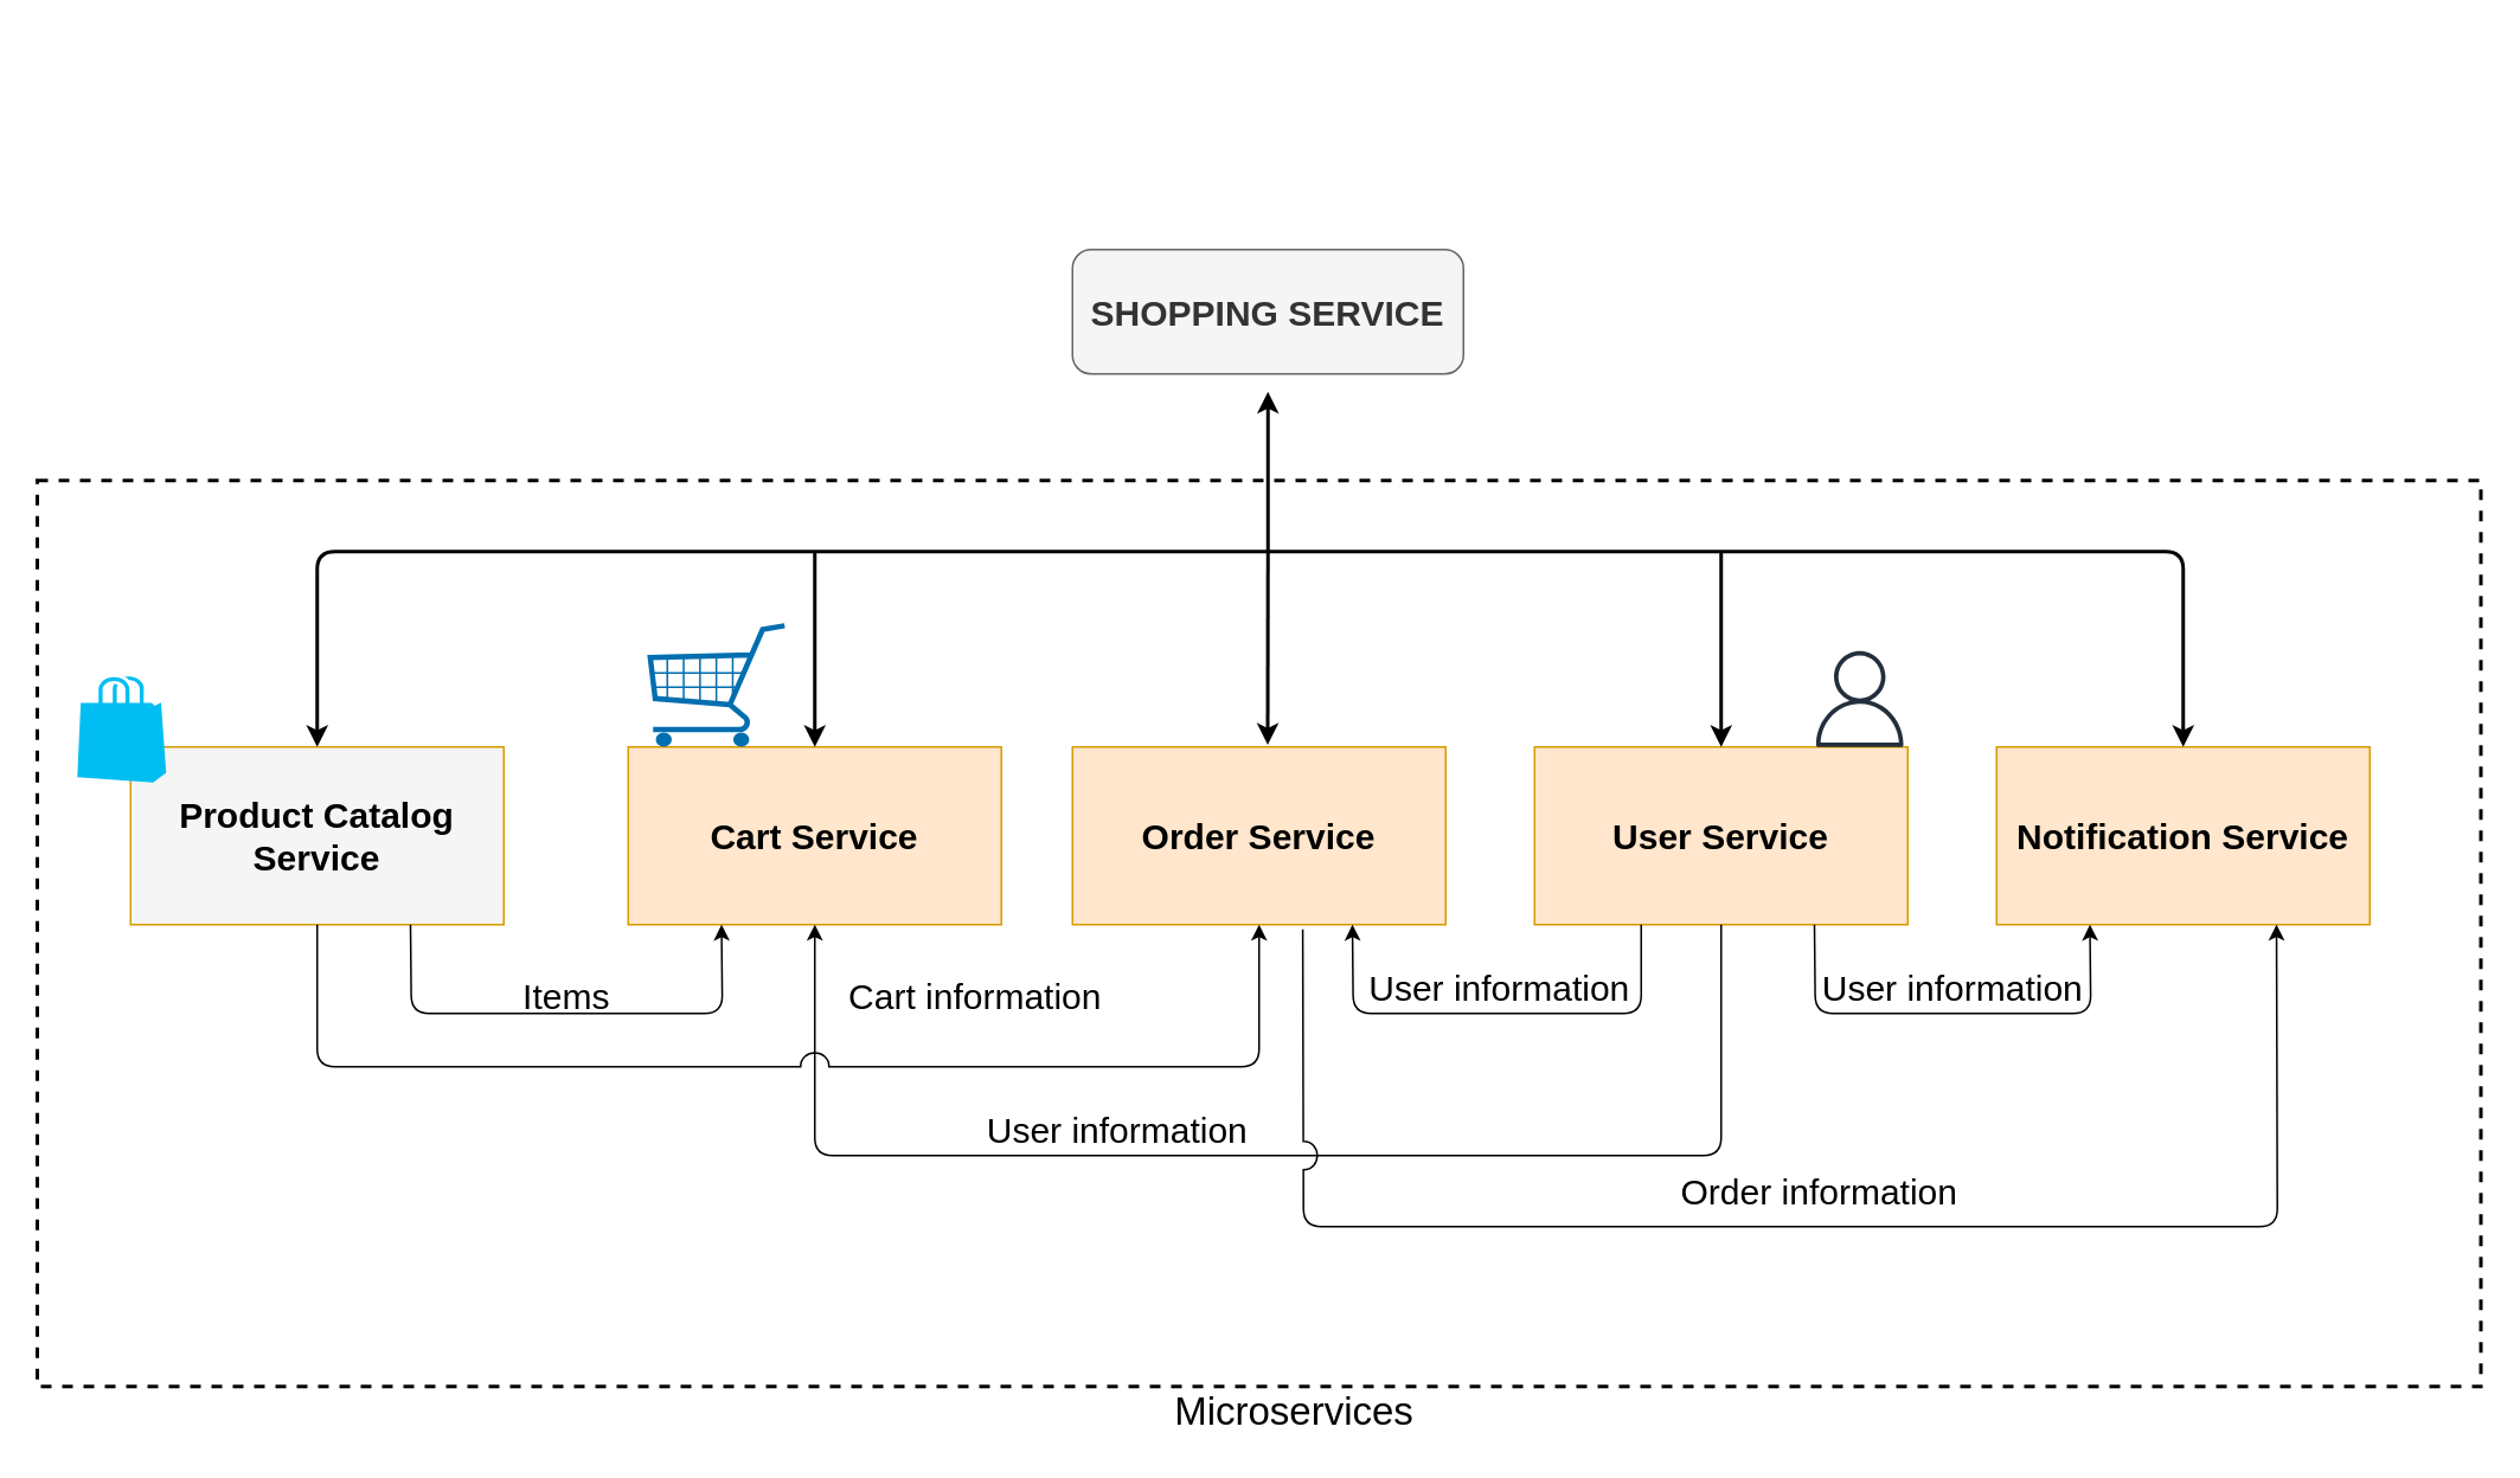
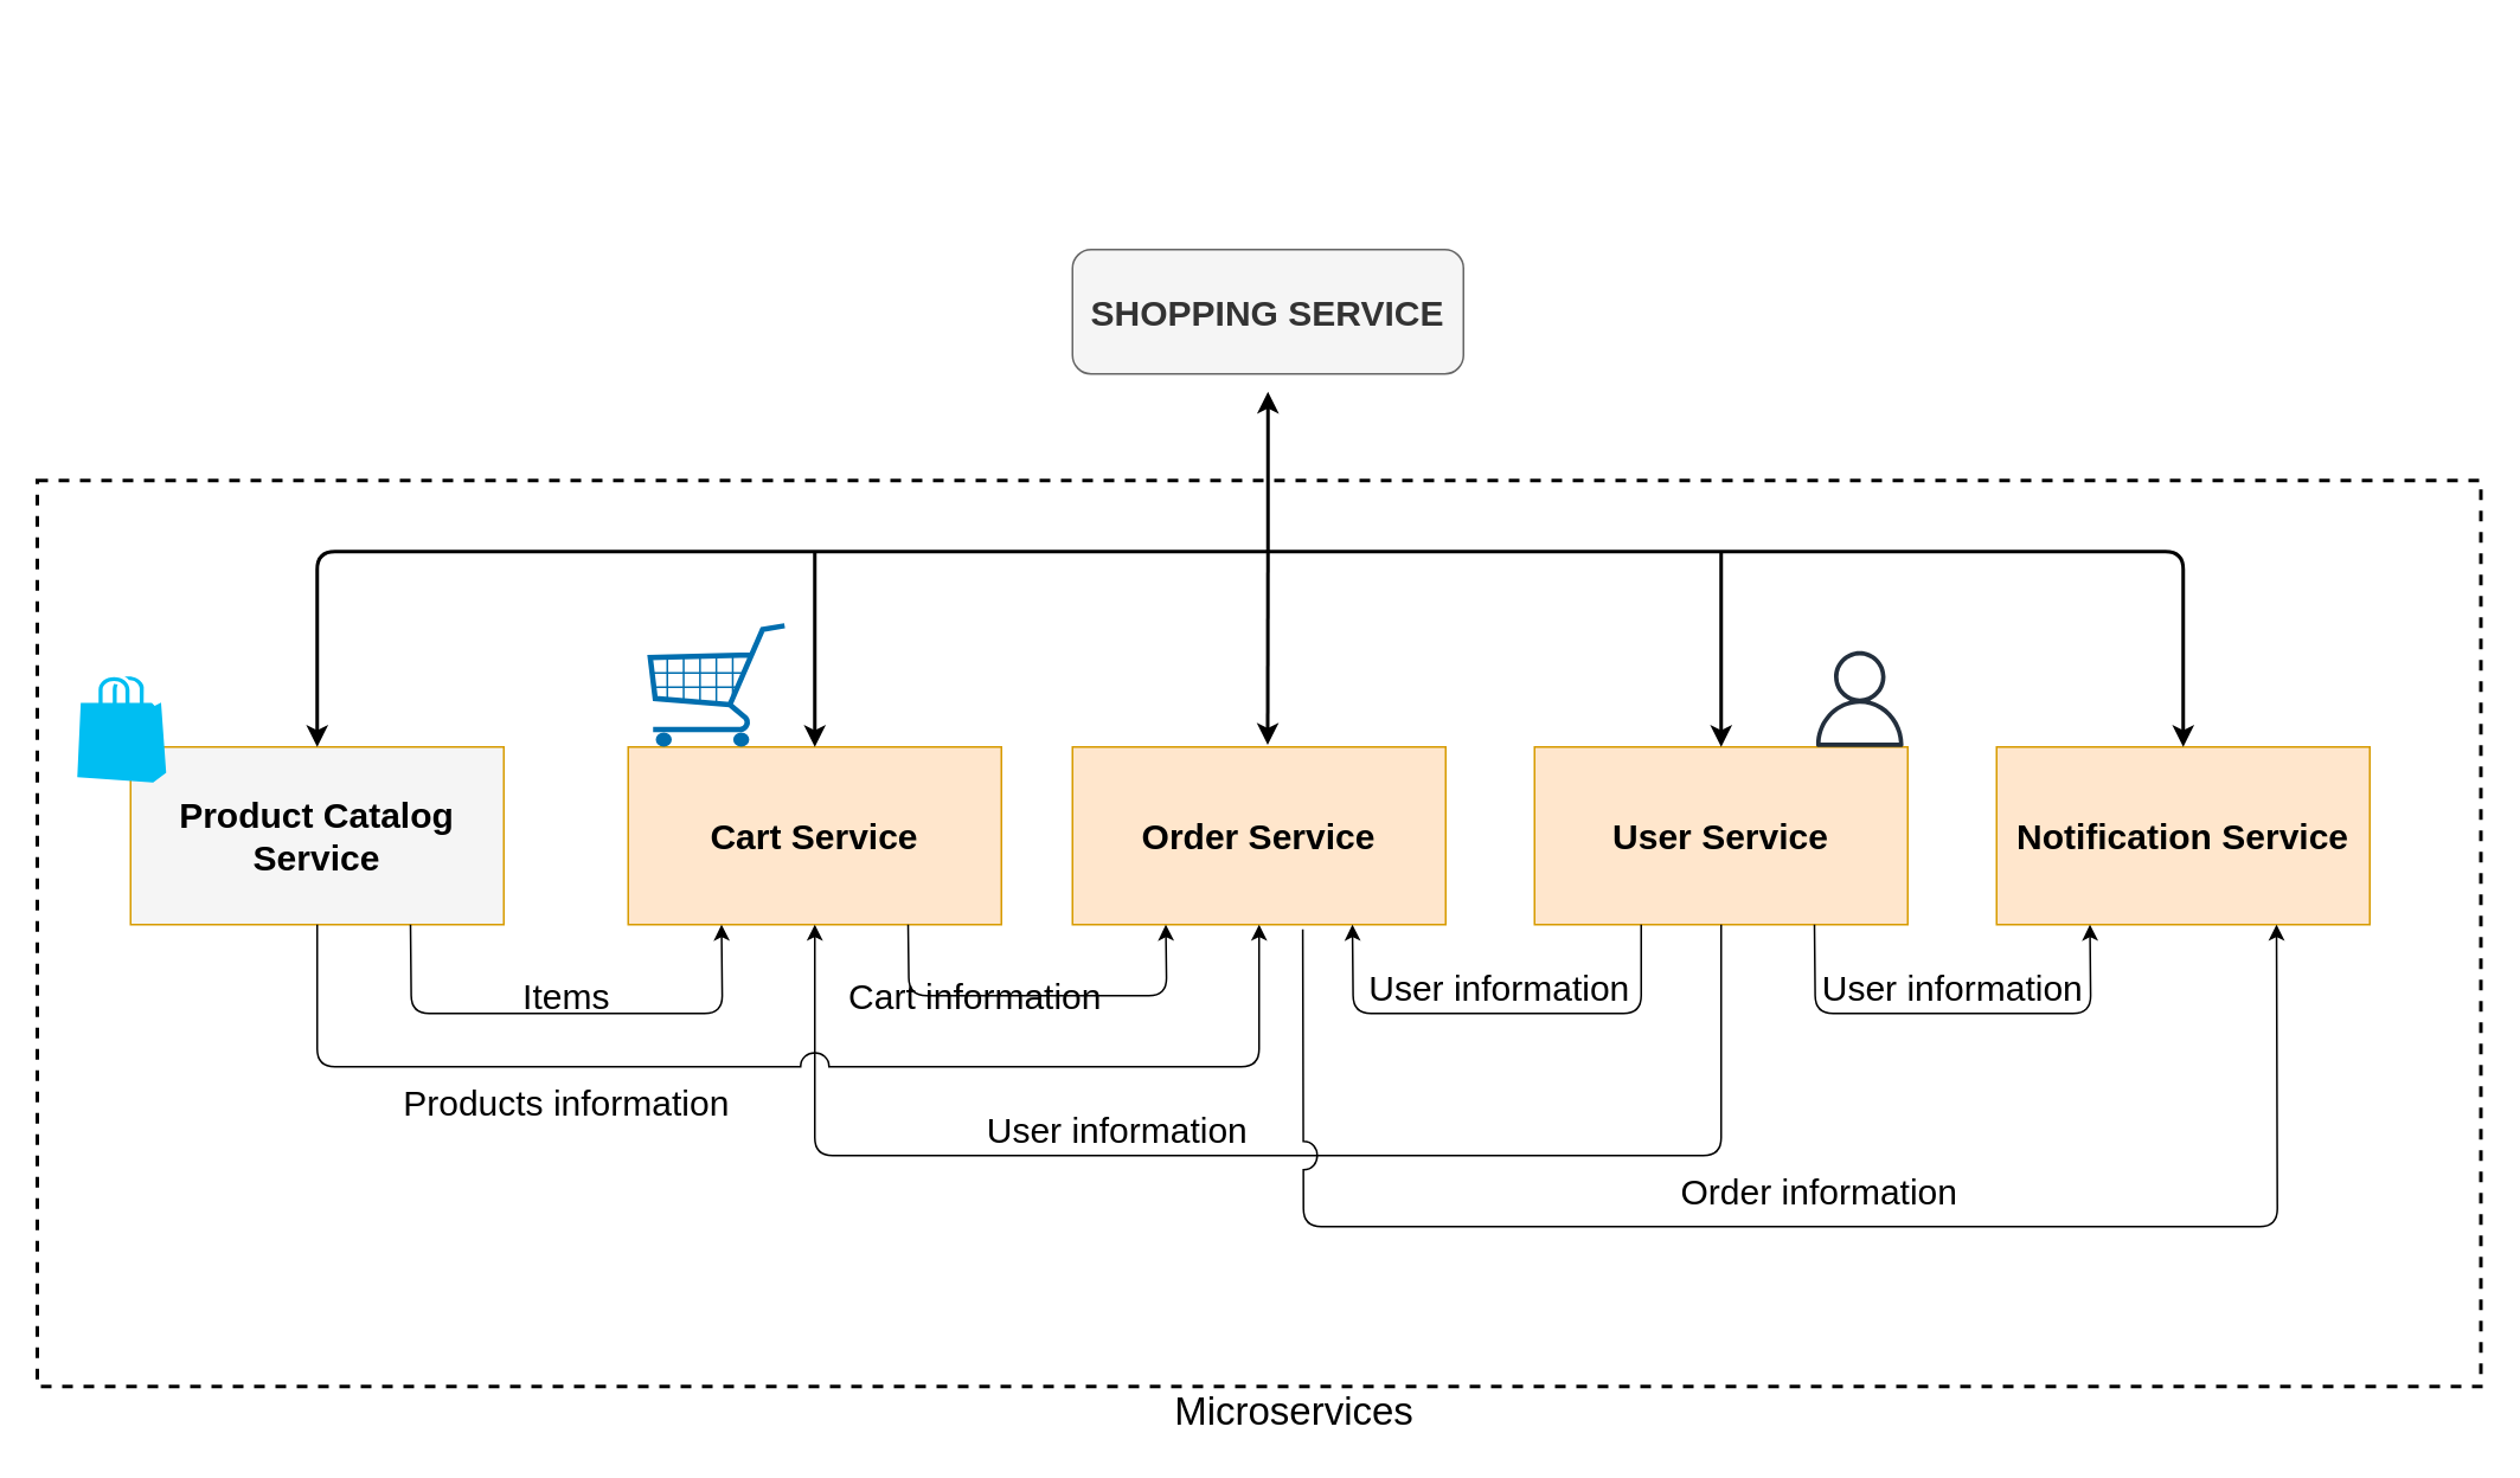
+ <mxCell id="20" value="" style="endArrow=classic;html=1;rounded=1;exitX=0.75;exitY=1;exitDx=0;exitDy=0;entryX=0.25;entryY=1;entryDx=0;entryDy=0;" parent="1" source="7" target="6" edge="1"><mxGeometry width="50" height="50" relative="1" as="geometry"><mxPoint x="613" y="560" as="sourcePoint" /><mxPoint x="663" y="510" as="targetPoint" /><Array as="points"><mxPoint x="511" y="560" /><mxPoint x="656" y="560" /></Array></mxGeometry></mxCell>
+ <mxCell id="29" value="&lt;font style=&quot;font-size: 20px;&quot;&gt;Products information&lt;/font&gt;" style="text;html=1;align=center;verticalAlign=middle;resizable=0;points=[];autosize=1;strokeColor=none;fillColor=none;" parent="1" vertex="1"><mxGeometry x="213" y="600" width="210" height="40" as="geometry" /></mxCell>
